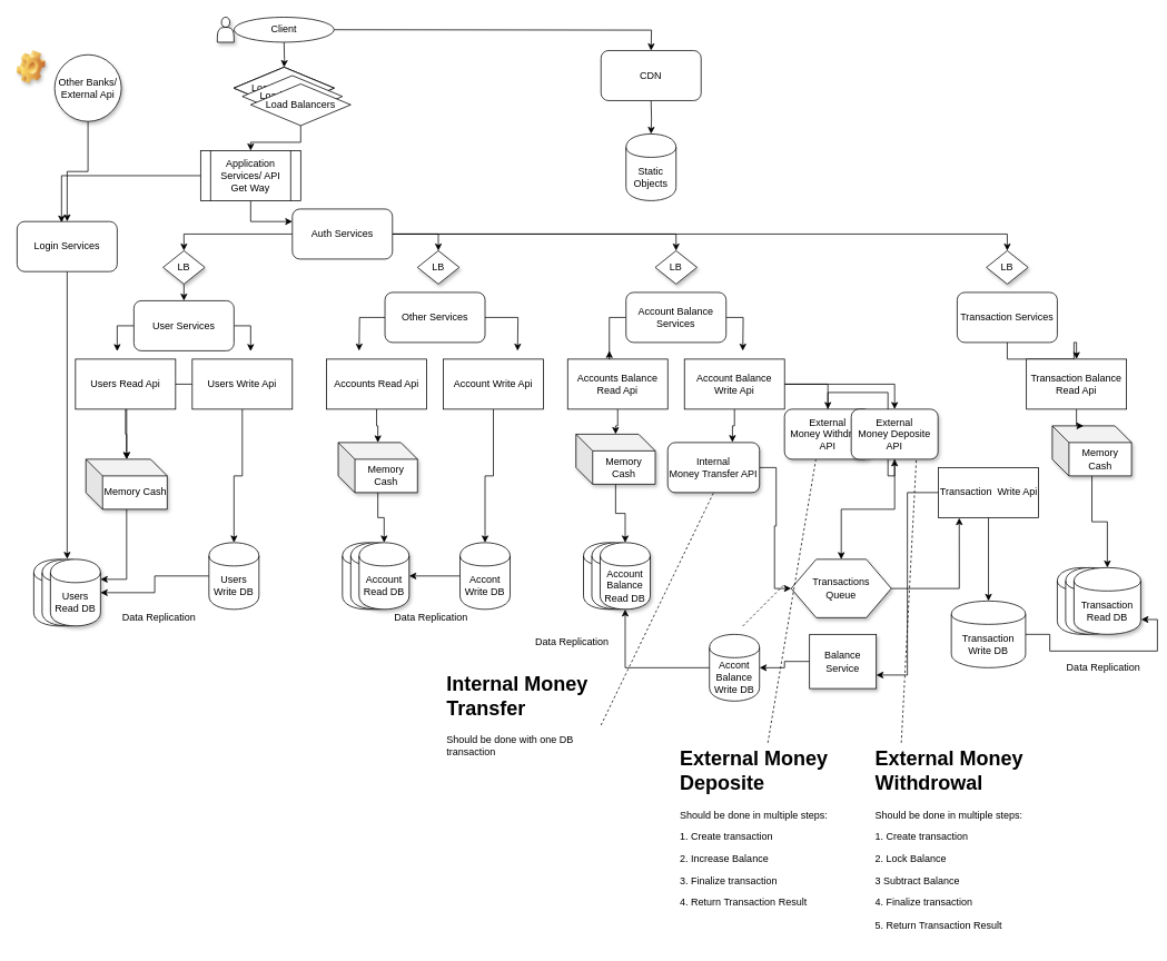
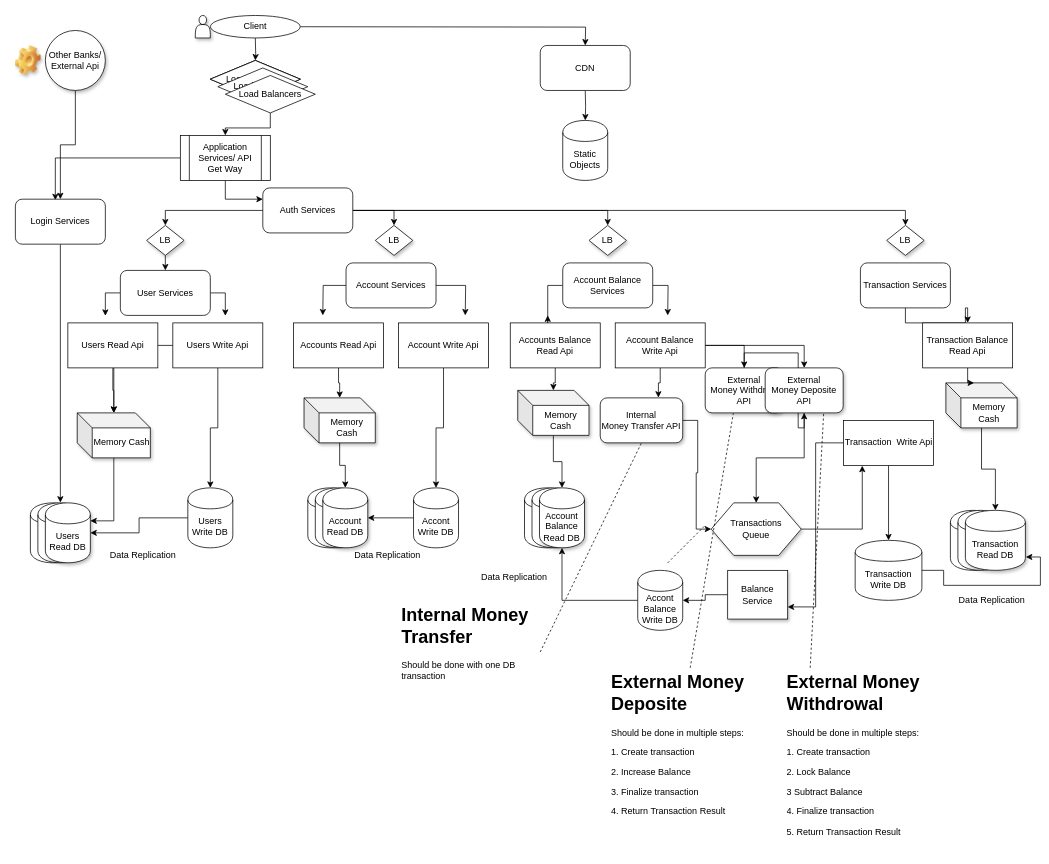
- <mxCell id="64" value="Other Banks/ External Api" style="ellipse;whiteSpace=wrap;html=1;aspect=fixed;shadow=1;" vertex="1" parent="1"><mxGeometry x="65" y="65" width="80" height="80" as="geometry" /></mxCell>
+ <mxCell id="64" value="Other Banks/ External Api" style="ellipse;whiteSpace=wrap;html=1;aspect=fixed;shadow=1;" vertex="1" parent="1"><mxGeometry x="60" y="40" width="80" height="80" as="geometry" /></mxCell>
- <mxCell id="36" value="Other Services" style="rounded=1;whiteSpace=wrap;html=1;" vertex="1" parent="1"><mxGeometry x="461" y="350" width="120" height="60" as="geometry" /></mxCell>
+ <mxCell id="36" value="Account Services" style="rounded=1;whiteSpace=wrap;html=1;" vertex="1" parent="1"><mxGeometry x="461" y="350" width="120" height="60" as="geometry" /></mxCell>
